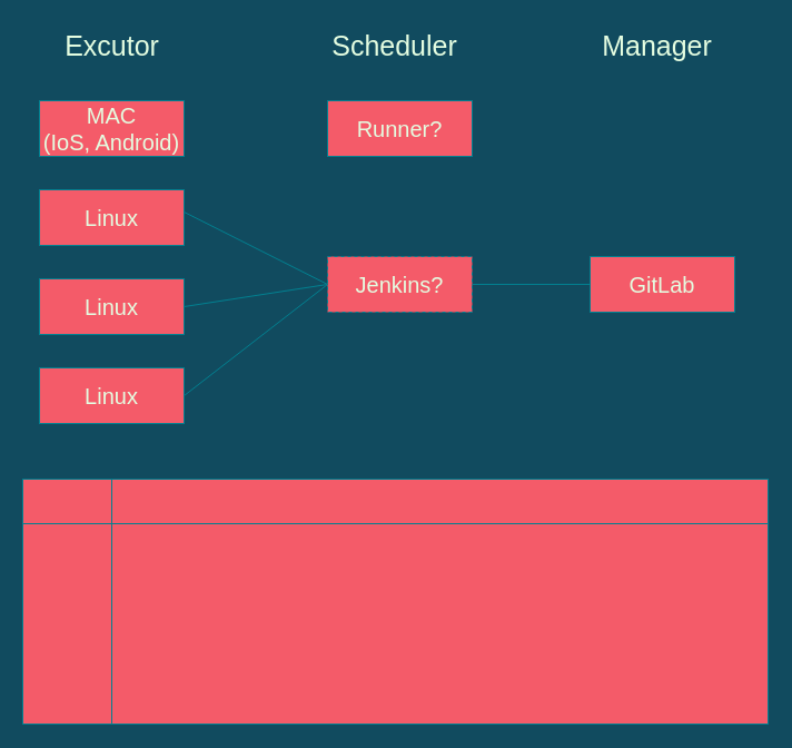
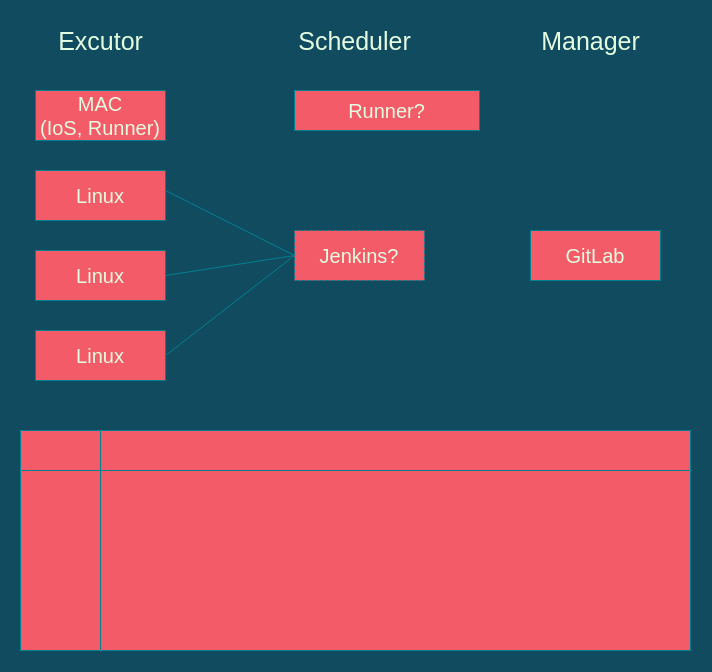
- <mxCell id="2" value="MAC&lt;br style=&quot;font-size: 20px;&quot;&gt;(IoS, Android)" style="rounded=0;whiteSpace=wrap;html=1;fontSize=20;fillColor=#F45B69;strokeColor=#028090;fontColor=#E4FDE1;" vertex="1" parent="1"><mxGeometry x="35" y="90" width="130" height="50" as="geometry" /></mxCell>
+ <mxCell id="2" value="MAC&lt;br style=&quot;font-size: 20px;&quot;&gt;(IoS, Runner)" style="rounded=0;whiteSpace=wrap;html=1;fontSize=20;fillColor=#F45B69;strokeColor=#028090;fontColor=#E4FDE1;" vertex="1" parent="1"><mxGeometry x="35" y="90" width="130" height="50" as="geometry" /></mxCell>
- <mxCell id="16" value="Runner?" style="rounded=0;whiteSpace=wrap;html=1;fontSize=20;fillColor=#F45B69;strokeColor=#028090;fontColor=#E4FDE1;" vertex="1" parent="1"><mxGeometry x="294" y="90" width="130" height="50" as="geometry" /></mxCell>
+ <mxCell id="16" value="Runner?" style="rounded=0;whiteSpace=wrap;html=1;fontSize=20;fillColor=#F45B69;strokeColor=#028090;fontColor=#E4FDE1;" vertex="1" parent="1"><mxGeometry x="294" y="90" width="185" height="40" as="geometry" /></mxCell>
- <mxCell id="14" value="" style="endArrow=none;html=1;rounded=0;fontSize=25;exitX=1;exitY=0.5;exitDx=0;exitDy=0;entryX=0;entryY=0.5;entryDx=0;entryDy=0;labelBackgroundColor=#114B5F;strokeColor=#028090;fontColor=#E4FDE1;" edge="1" parent="1" source="8" target="13"><mxGeometry width="50" height="50" relative="1" as="geometry"><mxPoint x="400" y="320" as="sourcePoint" /><mxPoint x="510" y="430" as="targetPoint" /></mxGeometry></mxCell>
